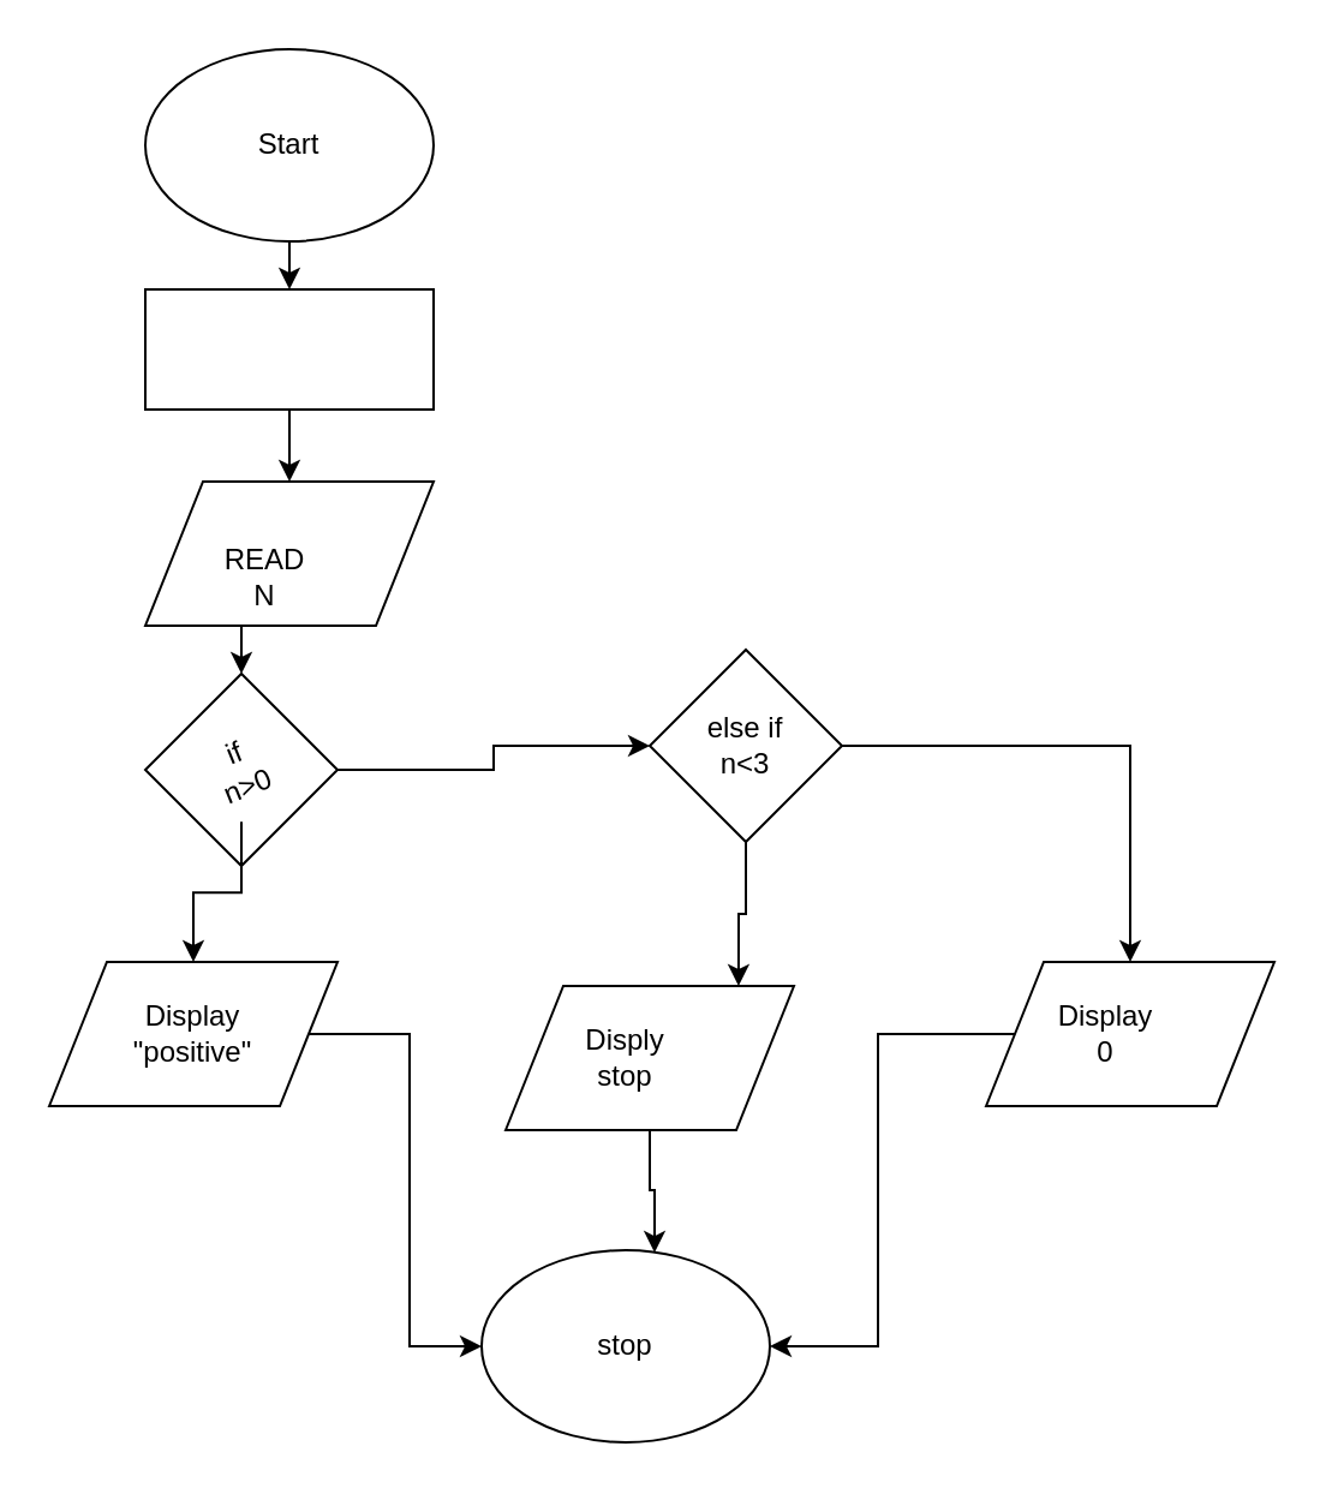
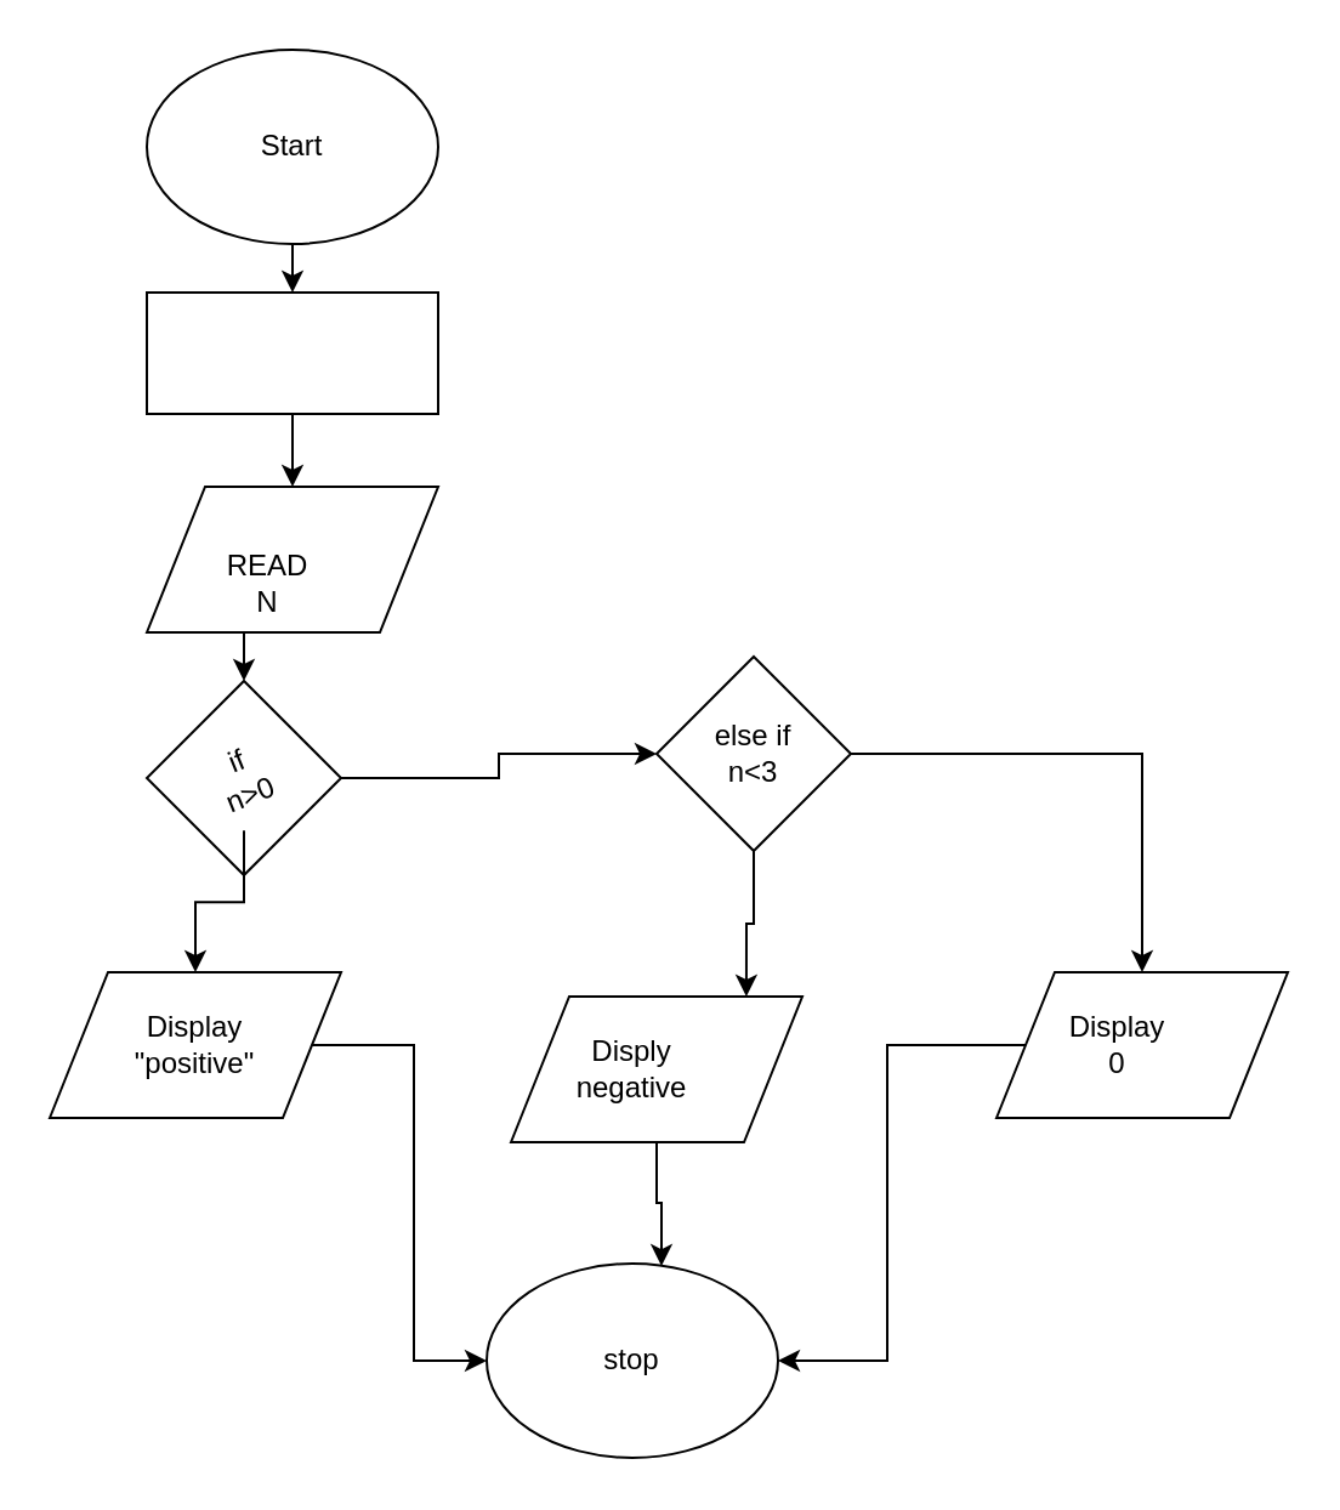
- <mxCell id="20" value="Disply stop" style="text;html=1;strokeColor=none;fillColor=none;align=center;verticalAlign=middle;whiteSpace=wrap;rounded=0;" vertex="1" parent="1"><mxGeometry x="240" y="430" width="40" height="20" as="geometry" /></mxCell>
+ <mxCell id="20" value="Disply negative" style="text;html=1;strokeColor=none;fillColor=none;align=center;verticalAlign=middle;whiteSpace=wrap;rounded=0;" vertex="1" parent="1"><mxGeometry x="240" y="430" width="40" height="20" as="geometry" /></mxCell>
